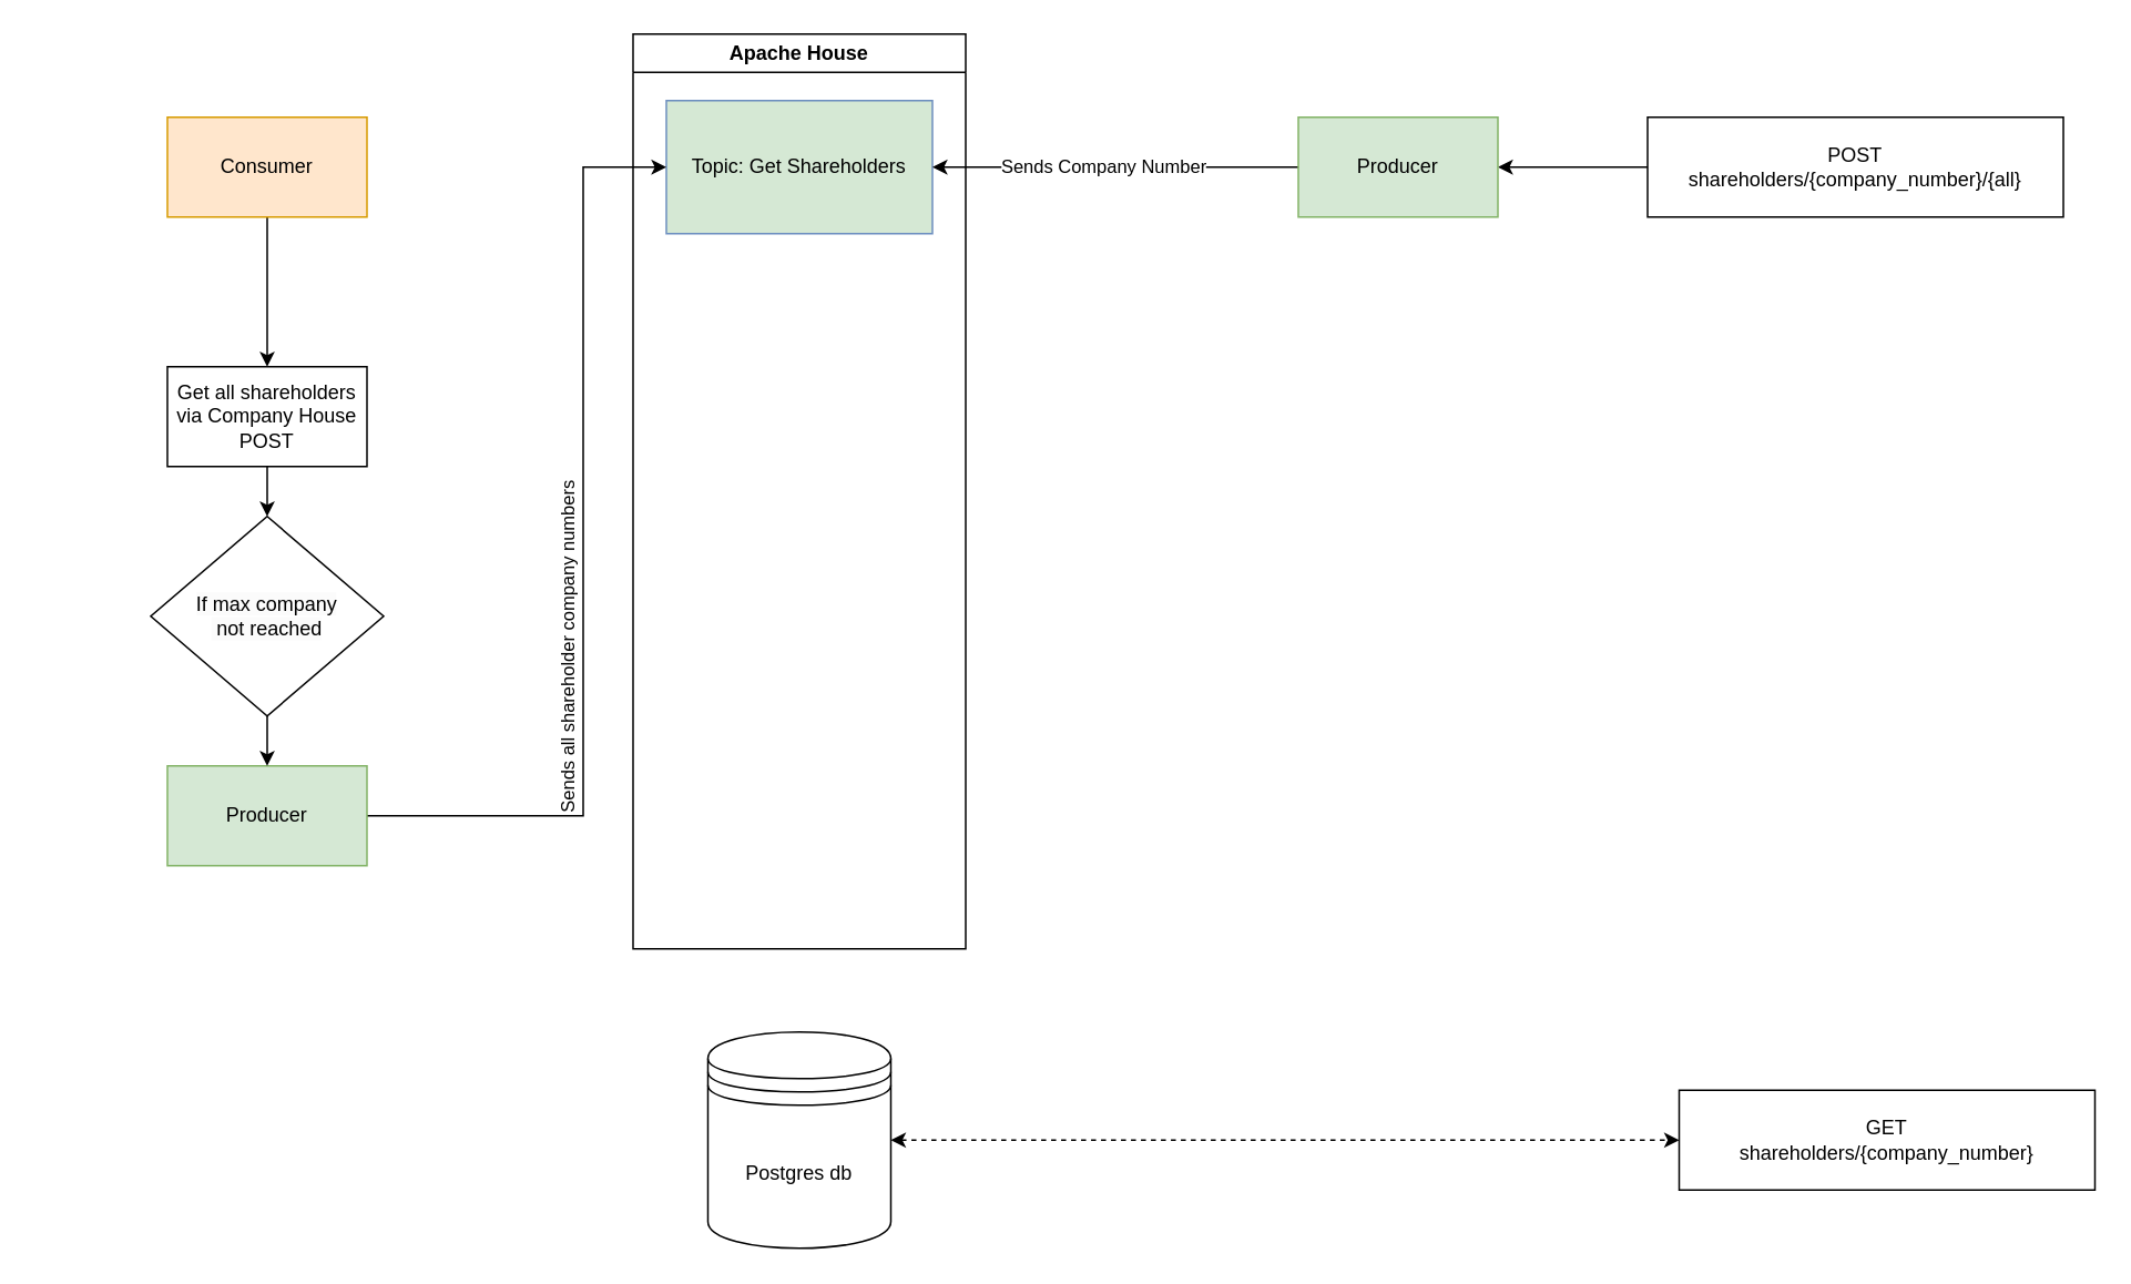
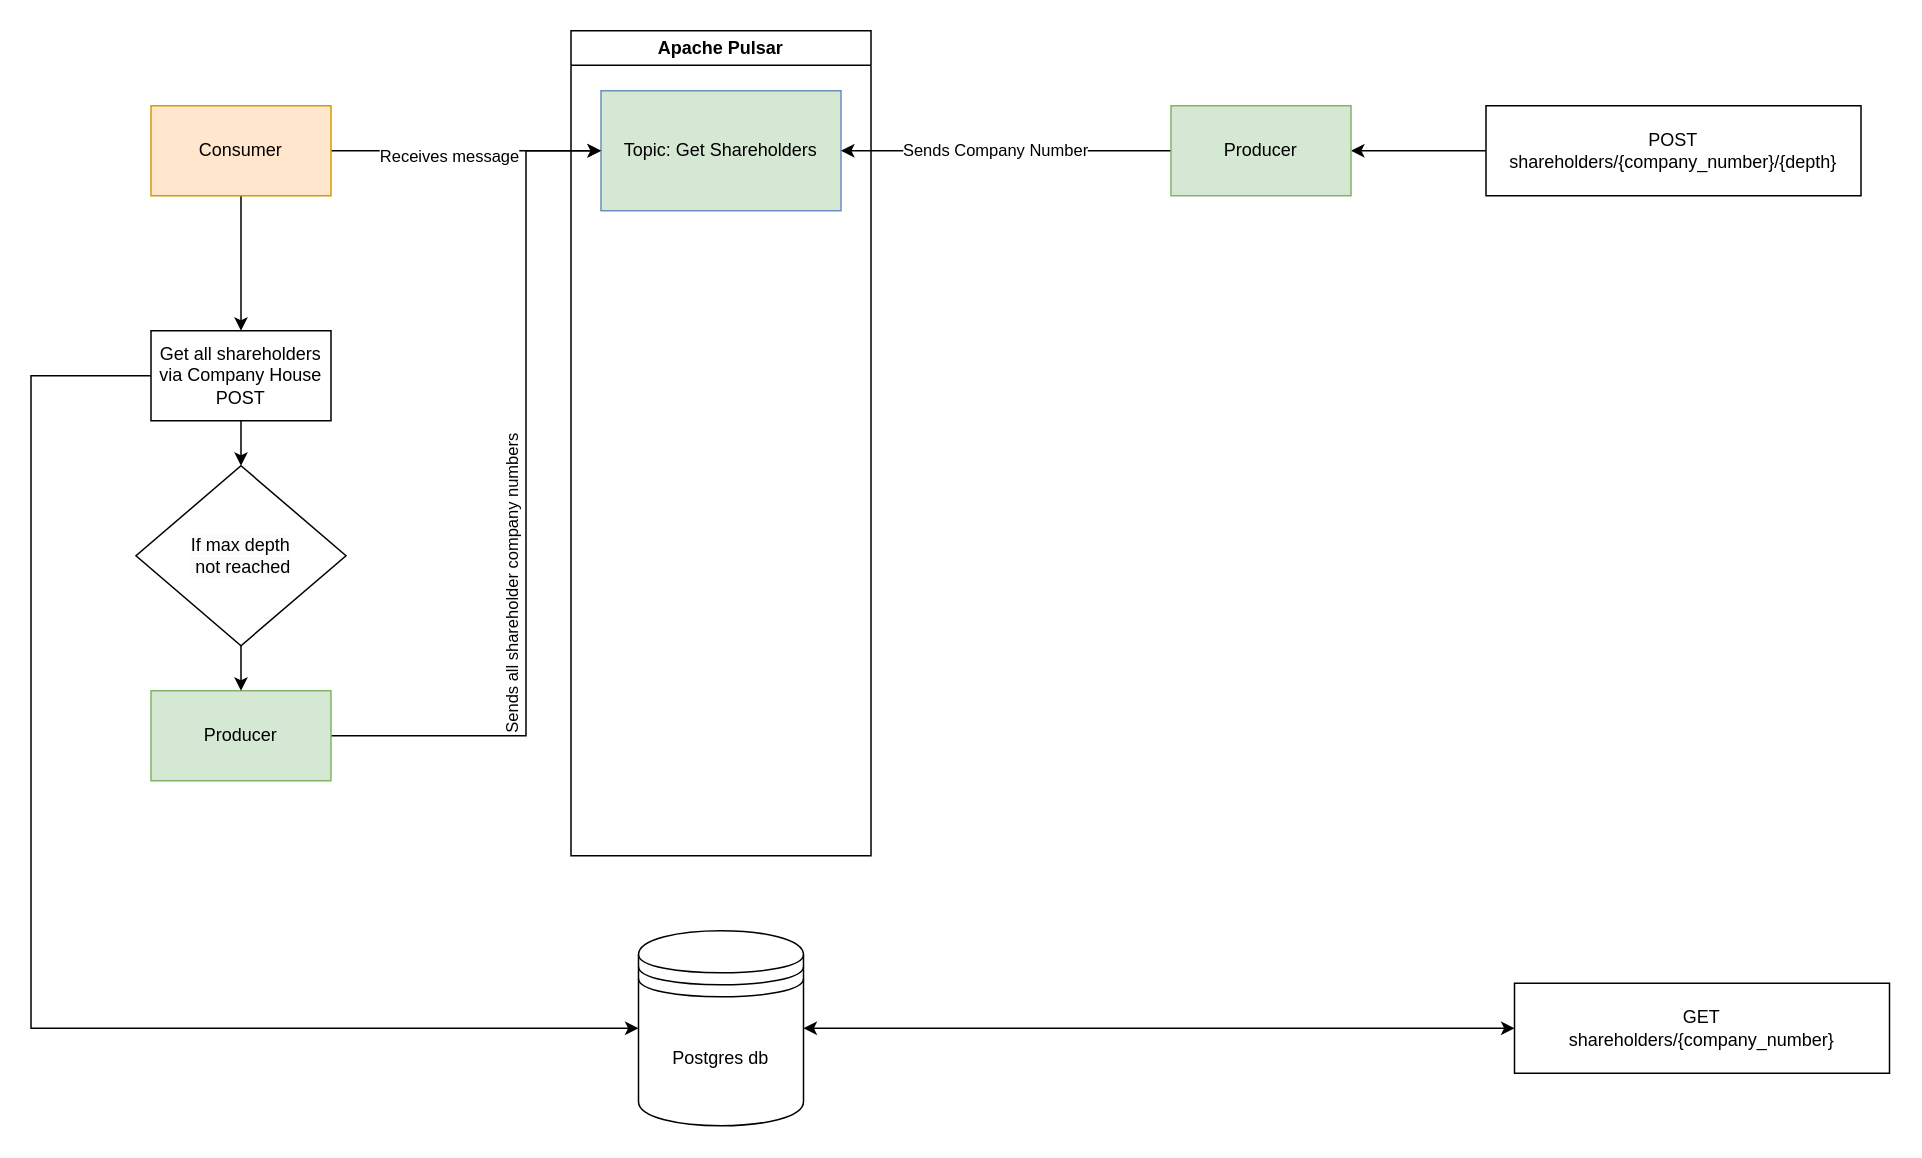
- <mxCell id="2" value="Apache House" style="swimlane;whiteSpace=wrap;html=1;" vertex="1" parent="1"><mxGeometry x="380" y="20" width="200" height="550" as="geometry" /></mxCell>
+ <mxCell id="2" value="Apache Pulsar" style="swimlane;whiteSpace=wrap;html=1;" vertex="1" parent="1"><mxGeometry x="380" y="20" width="200" height="550" as="geometry" /></mxCell>
+ <mxCell id="9" style="edgeStyle=orthogonalEdgeStyle;rounded=0;orthogonalLoop=1;jettySize=auto;html=1;" edge="1" parent="1" source="12" target="3"><mxGeometry relative="1" as="geometry" /></mxCell>
+ <mxCell id="10" value="Receives message" style="edgeLabel;html=1;align=center;verticalAlign=middle;resizable=0;points=[];" vertex="1" connectable="0" parent="9"><mxGeometry x="-0.128" y="-3" relative="1" as="geometry"><mxPoint as="offset" /></mxGeometry></mxCell>
- <mxCell id="5" value="POST&lt;br&gt;&lt;div&gt;shareholders/{company_number}/{all}&lt;/div&gt;" style="rounded=0;whiteSpace=wrap;html=1;" vertex="1" parent="1"><mxGeometry x="990" y="70" width="250" height="60" as="geometry" /></mxCell>
+ <mxCell id="5" value="POST&lt;br&gt;&lt;div&gt;shareholders/{company_number}/{depth}&lt;/div&gt;" style="rounded=0;whiteSpace=wrap;html=1;" vertex="1" parent="1"><mxGeometry x="990" y="70" width="250" height="60" as="geometry" /></mxCell>
- <mxCell id="21" value="&lt;br&gt;&lt;span style=&quot;color: rgb(0, 0, 0); font-family: Helvetica; font-size: 12px; font-style: normal; font-variant-ligatures: normal; font-variant-caps: normal; font-weight: 400; letter-spacing: normal; orphans: 2; text-align: center; text-indent: 0px; text-transform: none; widows: 2; word-spacing: 0px; -webkit-text-stroke-width: 0px; white-space: normal; background-color: rgb(251, 251, 251); text-decoration-thickness: initial; text-decoration-style: initial; text-decoration-color: initial; display: inline !important; float: none;&quot;&gt;If max company&lt;/span&gt;&lt;div&gt;&lt;span style=&quot;color: rgb(0, 0, 0); font-family: Helvetica; font-size: 12px; font-style: normal; font-variant-ligatures: normal; font-variant-caps: normal; font-weight: 400; letter-spacing: normal; orphans: 2; text-align: center; text-indent: 0px; text-transform: none; widows: 2; word-spacing: 0px; -webkit-text-stroke-width: 0px; white-space: normal; background-color: rgb(251, 251, 251); text-decoration-thickness: initial; text-decoration-style: initial; text-decoration-color: initial; display: inline !important; float: none;&quot;&gt;&amp;nbsp;not reached&lt;/span&gt;&lt;br&gt;&lt;br&gt;&lt;/div&gt;" style="shape=rhombus;html=1;dashed=0;whiteSpace=wrap;perimeter=rhombusPerimeter;" vertex="1" parent="1"><mxGeometry x="90" y="310" width="140" height="120" as="geometry" /></mxCell>
+ <mxCell id="21" value="&lt;br&gt;&lt;span style=&quot;color: rgb(0, 0, 0); font-family: Helvetica; font-size: 12px; font-style: normal; font-variant-ligatures: normal; font-variant-caps: normal; font-weight: 400; letter-spacing: normal; orphans: 2; text-align: center; text-indent: 0px; text-transform: none; widows: 2; word-spacing: 0px; -webkit-text-stroke-width: 0px; white-space: normal; background-color: rgb(251, 251, 251); text-decoration-thickness: initial; text-decoration-style: initial; text-decoration-color: initial; display: inline !important; float: none;&quot;&gt;If max depth&lt;/span&gt;&lt;div&gt;&lt;span style=&quot;color: rgb(0, 0, 0); font-family: Helvetica; font-size: 12px; font-style: normal; font-variant-ligatures: normal; font-variant-caps: normal; font-weight: 400; letter-spacing: normal; orphans: 2; text-align: center; text-indent: 0px; text-transform: none; widows: 2; word-spacing: 0px; -webkit-text-stroke-width: 0px; white-space: normal; background-color: rgb(251, 251, 251); text-decoration-thickness: initial; text-decoration-style: initial; text-decoration-color: initial; display: inline !important; float: none;&quot;&gt;&amp;nbsp;not reached&lt;/span&gt;&lt;br&gt;&lt;br&gt;&lt;/div&gt;" style="shape=rhombus;html=1;dashed=0;whiteSpace=wrap;perimeter=rhombusPerimeter;" vertex="1" parent="1"><mxGeometry x="90" y="310" width="140" height="120" as="geometry" /></mxCell>
+ <mxCell id="13" style="edgeStyle=orthogonalEdgeStyle;rounded=0;orthogonalLoop=1;jettySize=auto;html=1;entryX=0;entryY=0.5;entryDx=0;entryDy=0;" edge="1" parent="1" source="15" target="16"><mxGeometry relative="1" as="geometry"><Array as="points"><mxPoint x="20" y="250" /><mxPoint x="20" y="685" /></Array></mxGeometry></mxCell>
- <mxCell id="23" value="" style="endArrow=classic;startArrow=classic;html=1;rounded=0;entryX=0;entryY=0.5;entryDx=0;entryDy=0;exitX=1;exitY=0.5;exitDx=0;exitDy=0;dashed=1;" edge="1" parent="1" source="16" target="22"><mxGeometry width="50" height="50" relative="1" as="geometry"><mxPoint x="660" y="700" as="sourcePoint" /><mxPoint x="710" y="650" as="targetPoint" /></mxGeometry></mxCell>
+ <mxCell id="23" value="" style="endArrow=classic;startArrow=classic;html=1;rounded=0;entryX=0;entryY=0.5;entryDx=0;entryDy=0;exitX=1;exitY=0.5;exitDx=0;exitDy=0;" edge="1" parent="1" source="16" target="22"><mxGeometry width="50" height="50" relative="1" as="geometry"><mxPoint x="660" y="700" as="sourcePoint" /><mxPoint x="710" y="650" as="targetPoint" /></mxGeometry></mxCell>
